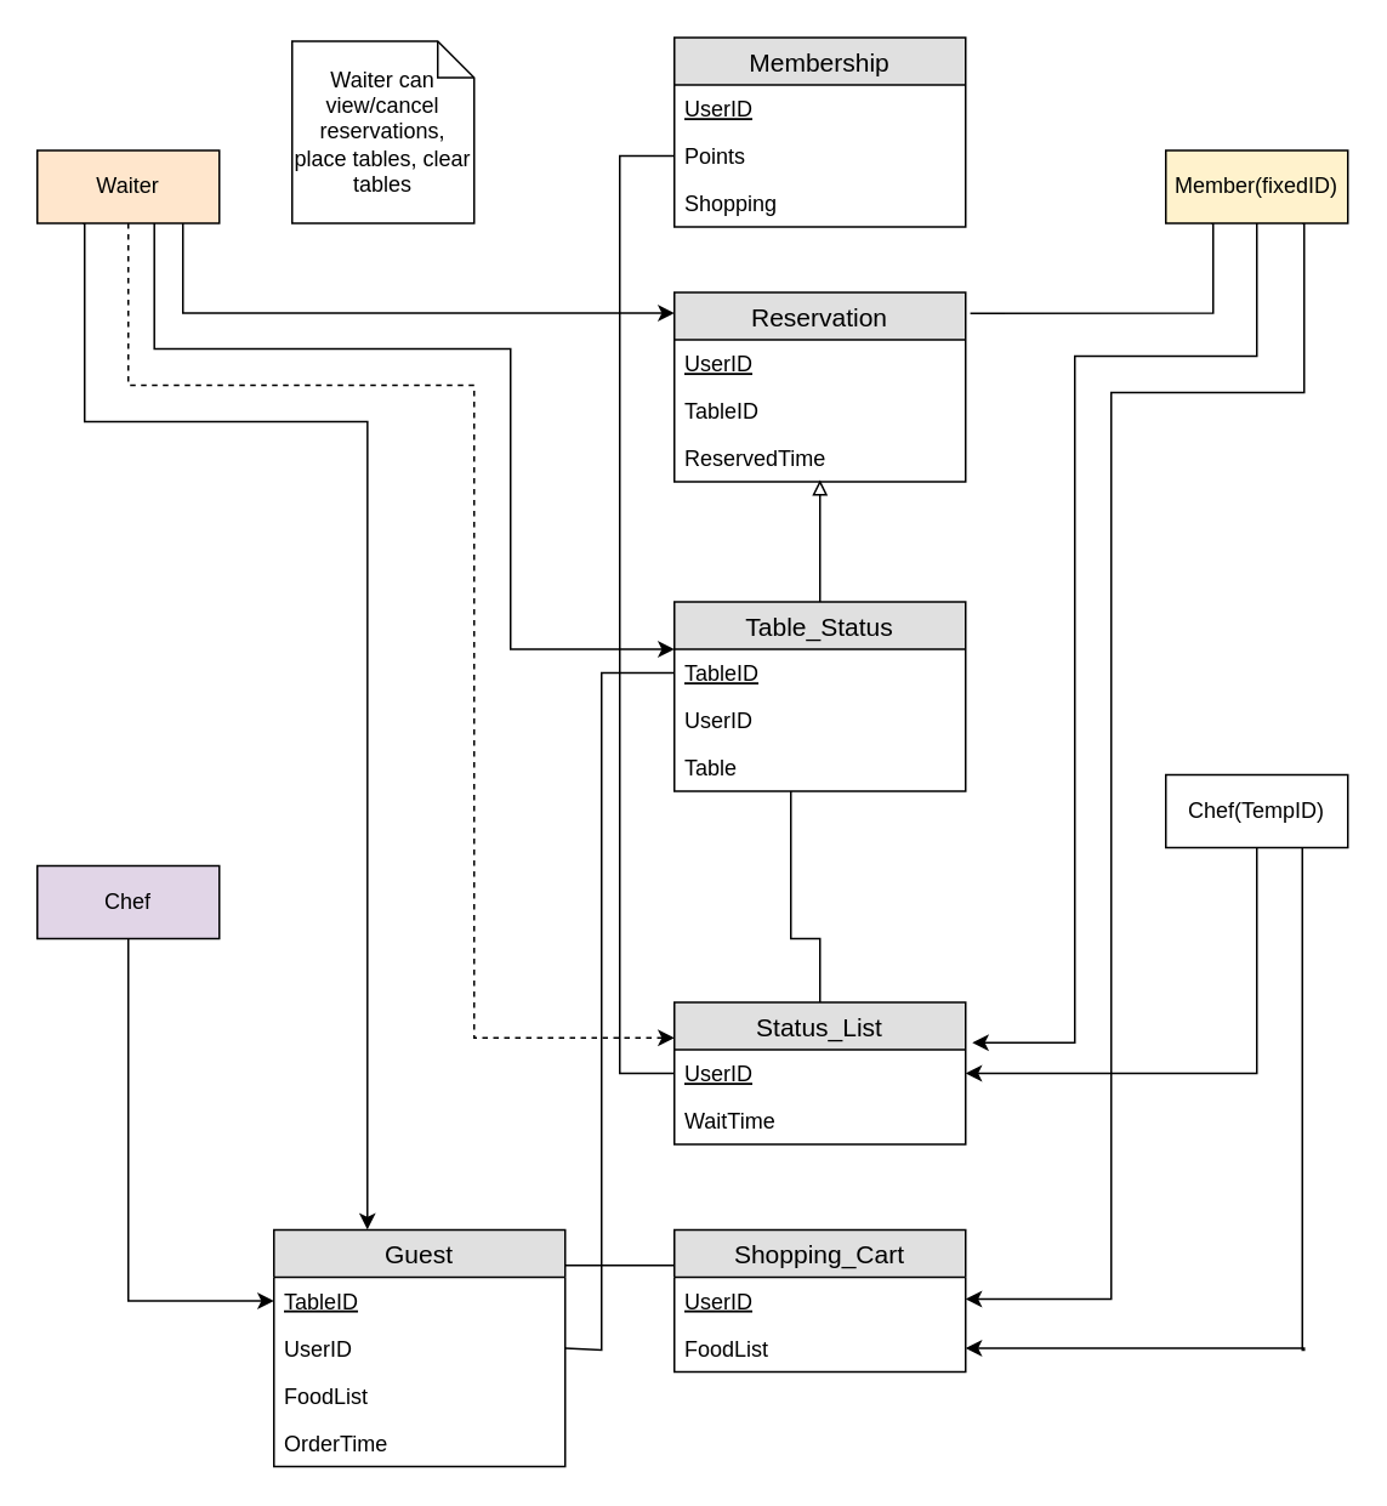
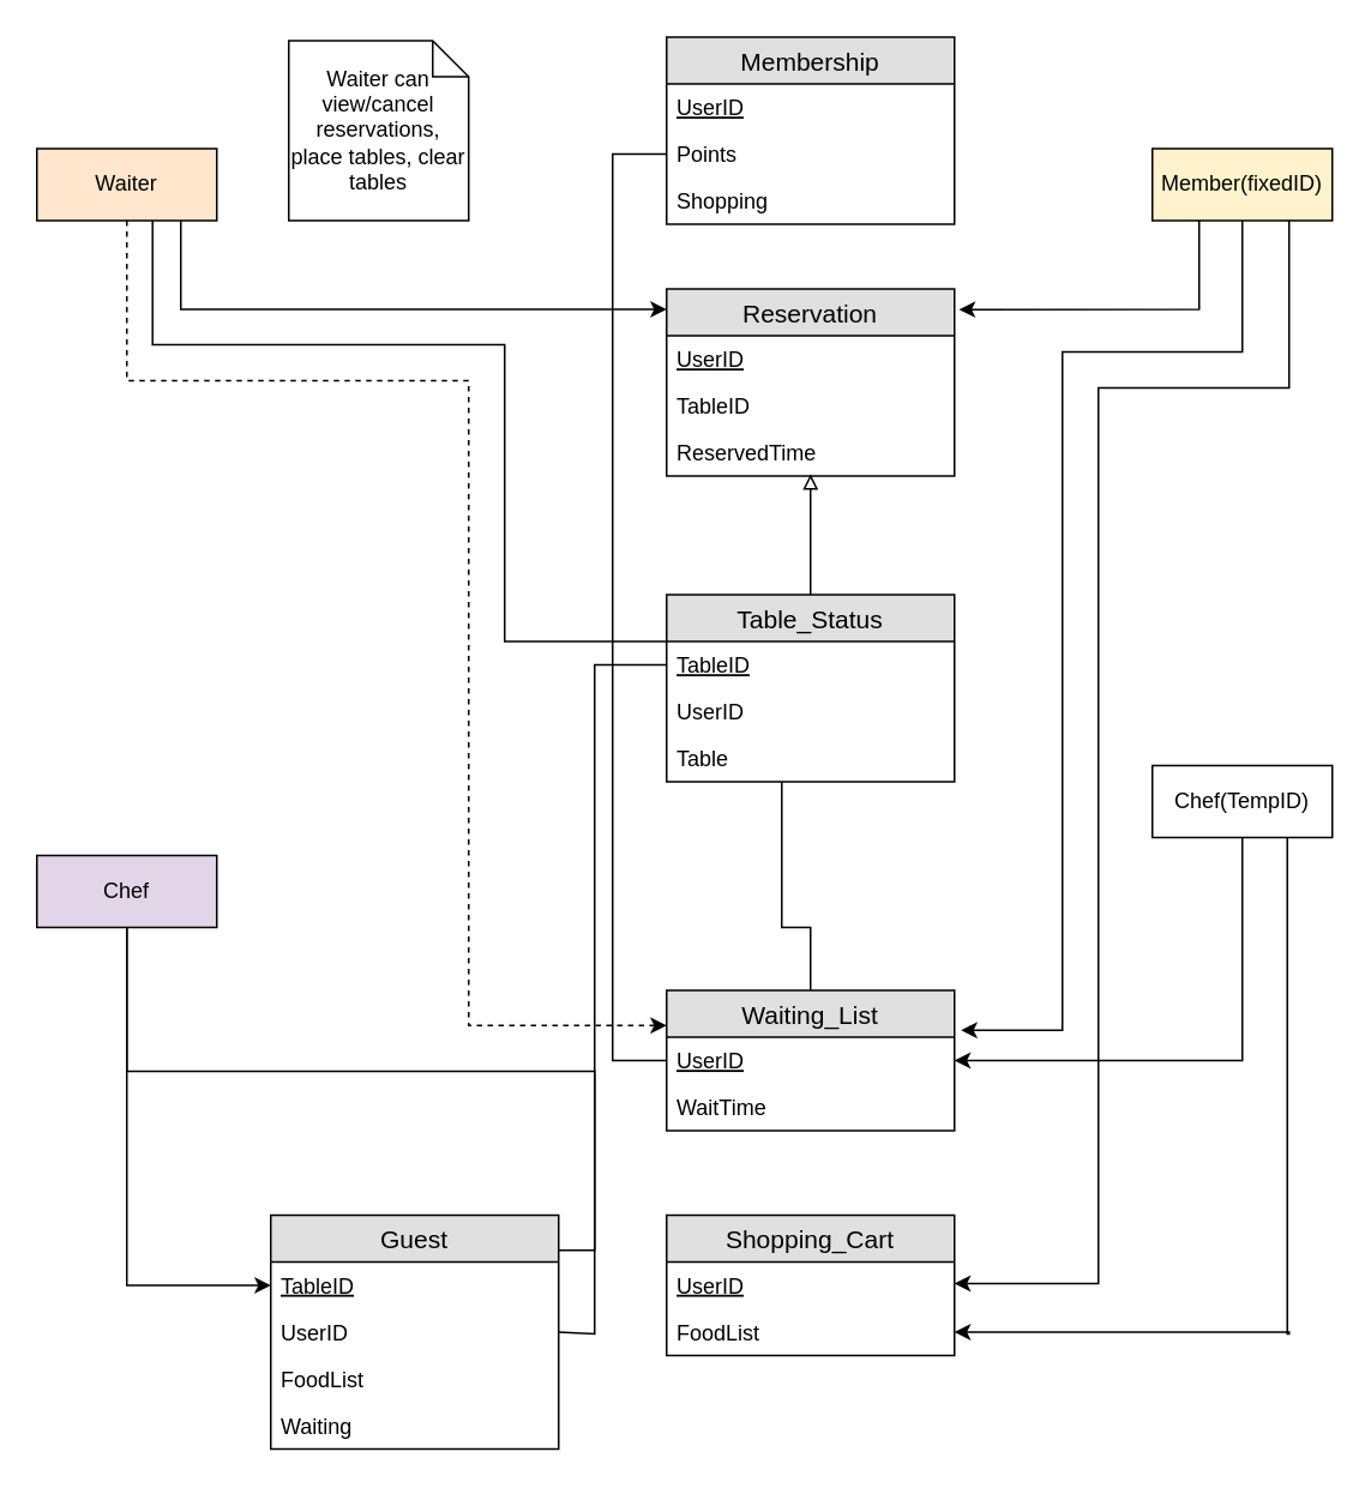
- <mxCell id="22" style="edgeStyle=orthogonalEdgeStyle;rounded=0;orthogonalLoop=1;jettySize=auto;html=1;exitX=0.25;exitY=1;exitDx=0;exitDy=0;entryX=1.016;entryY=0.11;entryDx=0;entryDy=0;entryPerimeter=0;endArrow=none;" parent="1" source="25" target="6" edge="1"><mxGeometry relative="1" as="geometry"><Array as="points"><mxPoint x="666" y="172" /></Array></mxGeometry></mxCell>
+ <mxCell id="22" style="edgeStyle=orthogonalEdgeStyle;rounded=0;orthogonalLoop=1;jettySize=auto;html=1;exitX=0.25;exitY=1;exitDx=0;exitDy=0;entryX=1.016;entryY=0.11;entryDx=0;entryDy=0;entryPerimeter=0;" parent="1" source="25" target="6" edge="1"><mxGeometry relative="1" as="geometry"><Array as="points"><mxPoint x="666" y="172" /></Array></mxGeometry></mxCell>
- <mxCell id="34" style="edgeStyle=orthogonalEdgeStyle;rounded=0;orthogonalLoop=1;jettySize=auto;html=1;exitX=0.25;exitY=1;exitDx=0;exitDy=0;entryX=0.321;entryY=-0.001;entryDx=0;entryDy=0;entryPerimeter=0;" parent="1" source="35" target="37" edge="1"><mxGeometry relative="1" as="geometry"><mxPoint x="-30" y="124" as="sourcePoint" /><mxPoint x="200" y="665" as="targetPoint" /><Array as="points"><mxPoint x="46" y="231" /><mxPoint x="201" y="231" /></Array></mxGeometry></mxCell>
- <mxCell id="32" style="edgeStyle=orthogonalEdgeStyle;rounded=0;orthogonalLoop=1;jettySize=auto;html=1;entryX=0;entryY=0.25;entryDx=0;entryDy=0;exitX=0.643;exitY=1;exitDx=0;exitDy=0;exitPerimeter=0;" parent="1" source="35" target="11" edge="1"><mxGeometry relative="1" as="geometry"><mxPoint x="0" y="124" as="sourcePoint" /><Array as="points"><mxPoint x="84" y="191" /><mxPoint x="280" y="191" /><mxPoint x="280" y="356" /></Array></mxGeometry></mxCell>
+ <mxCell id="32" style="edgeStyle=orthogonalEdgeStyle;rounded=0;orthogonalLoop=1;jettySize=auto;html=1;entryX=0;entryY=0.25;entryDx=0;entryDy=0;exitX=0.643;exitY=1;exitDx=0;exitDy=0;exitPerimeter=0;endArrow=none;" parent="1" source="35" target="11" edge="1"><mxGeometry relative="1" as="geometry"><mxPoint x="0" y="124" as="sourcePoint" /><Array as="points"><mxPoint x="84" y="191" /><mxPoint x="280" y="191" /><mxPoint x="280" y="356" /></Array></mxGeometry></mxCell>
- <mxCell id="16" value="Status_List" style="swimlane;fontStyle=0;childLayout=stackLayout;horizontal=1;startSize=26;fillColor=#e0e0e0;horizontalStack=0;resizeParent=1;resizeParentMax=0;resizeLast=0;collapsible=1;marginBottom=0;swimlaneFillColor=#ffffff;align=center;fontSize=14;" parent="1" vertex="1"><mxGeometry x="370" y="550" width="160" height="78" as="geometry" /></mxCell>
+ <mxCell id="16" value="Waiting_List" style="swimlane;fontStyle=0;childLayout=stackLayout;horizontal=1;startSize=26;fillColor=#e0e0e0;horizontalStack=0;resizeParent=1;resizeParentMax=0;resizeLast=0;collapsible=1;marginBottom=0;swimlaneFillColor=#ffffff;align=center;fontSize=14;" parent="1" vertex="1"><mxGeometry x="370" y="550" width="160" height="78" as="geometry" /></mxCell>
- <mxCell id="36" style="edgeStyle=orthogonalEdgeStyle;rounded=0;orthogonalLoop=1;jettySize=auto;html=1;exitX=1;exitY=0.15;exitDx=0;exitDy=0;entryX=0;entryY=0.25;entryDx=0;entryDy=0;exitPerimeter=0;endSize=6;endArrow=none;endFill=0;" parent="1" source="37" target="19" edge="1"><mxGeometry relative="1" as="geometry" /></mxCell>
+ <mxCell id="36" style="edgeStyle=orthogonalEdgeStyle;rounded=0;orthogonalLoop=1;jettySize=auto;html=1;exitX=1;exitY=0.15;exitDx=0;exitDy=0;exitPerimeter=0;endSize=6;endArrow=none;endFill=0;" parent="1" source="37" target="30" edge="1"><mxGeometry relative="1" as="geometry" /></mxCell>
- <mxCell id="41" value="OrderTime" style="text;strokeColor=none;fillColor=none;spacingLeft=4;spacingRight=4;overflow=hidden;rotatable=0;points=[[0,0.5],[1,0.5]];portConstraint=eastwest;fontSize=12;" parent="37" vertex="1"><mxGeometry y="104" width="160" height="26" as="geometry" /></mxCell>
+ <mxCell id="41" value="Waiting" style="text;strokeColor=none;fillColor=none;spacingLeft=4;spacingRight=4;overflow=hidden;rotatable=0;points=[[0,0.5],[1,0.5]];portConstraint=eastwest;fontSize=12;" parent="37" vertex="1"><mxGeometry y="104" width="160" height="26" as="geometry" /></mxCell>
